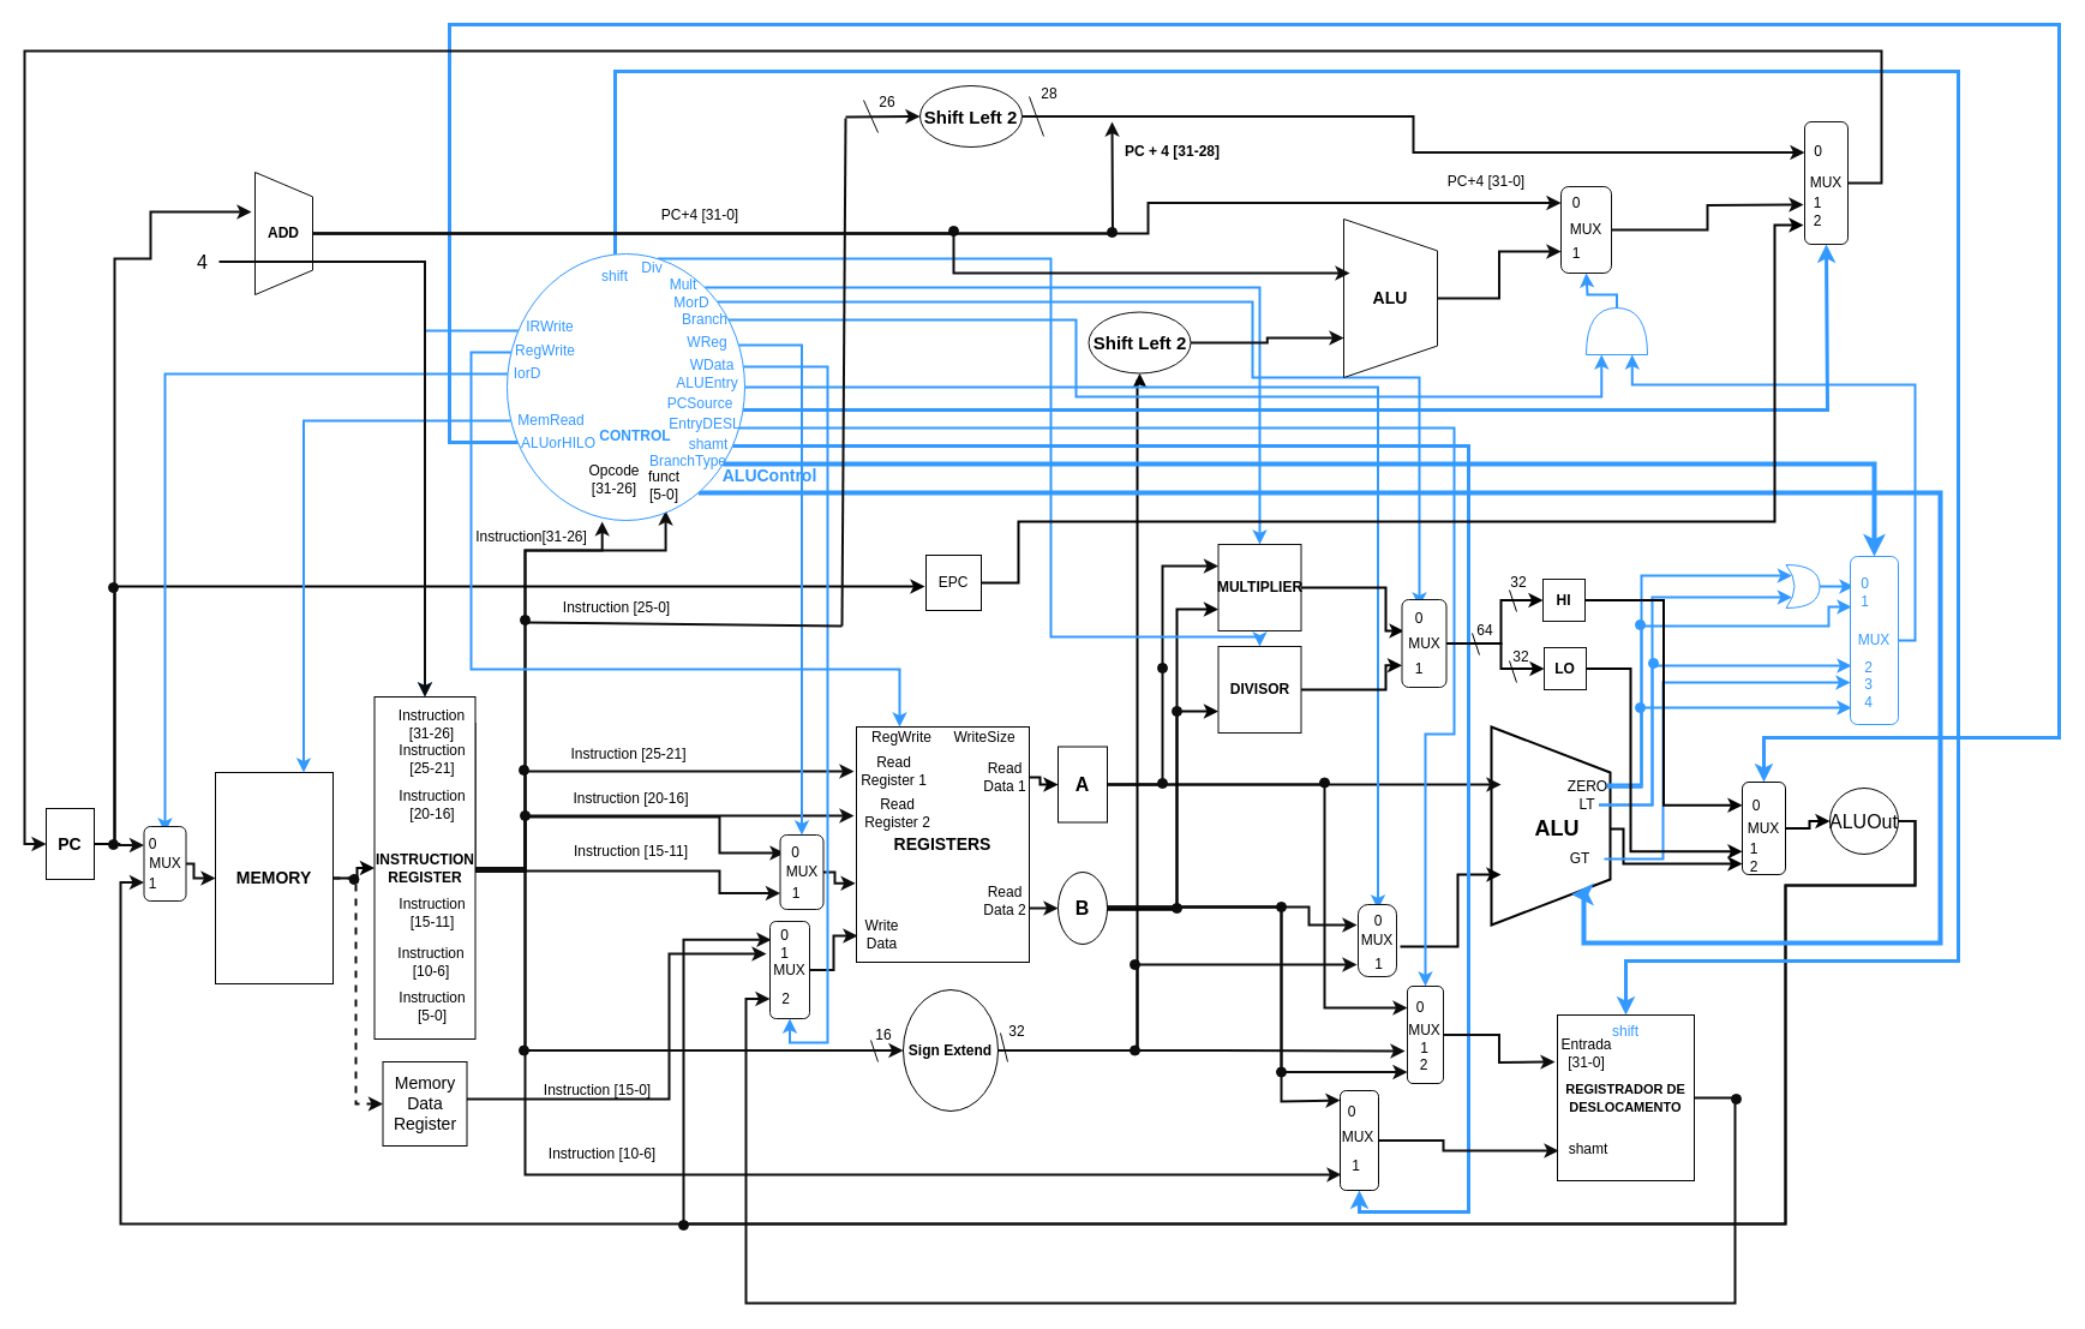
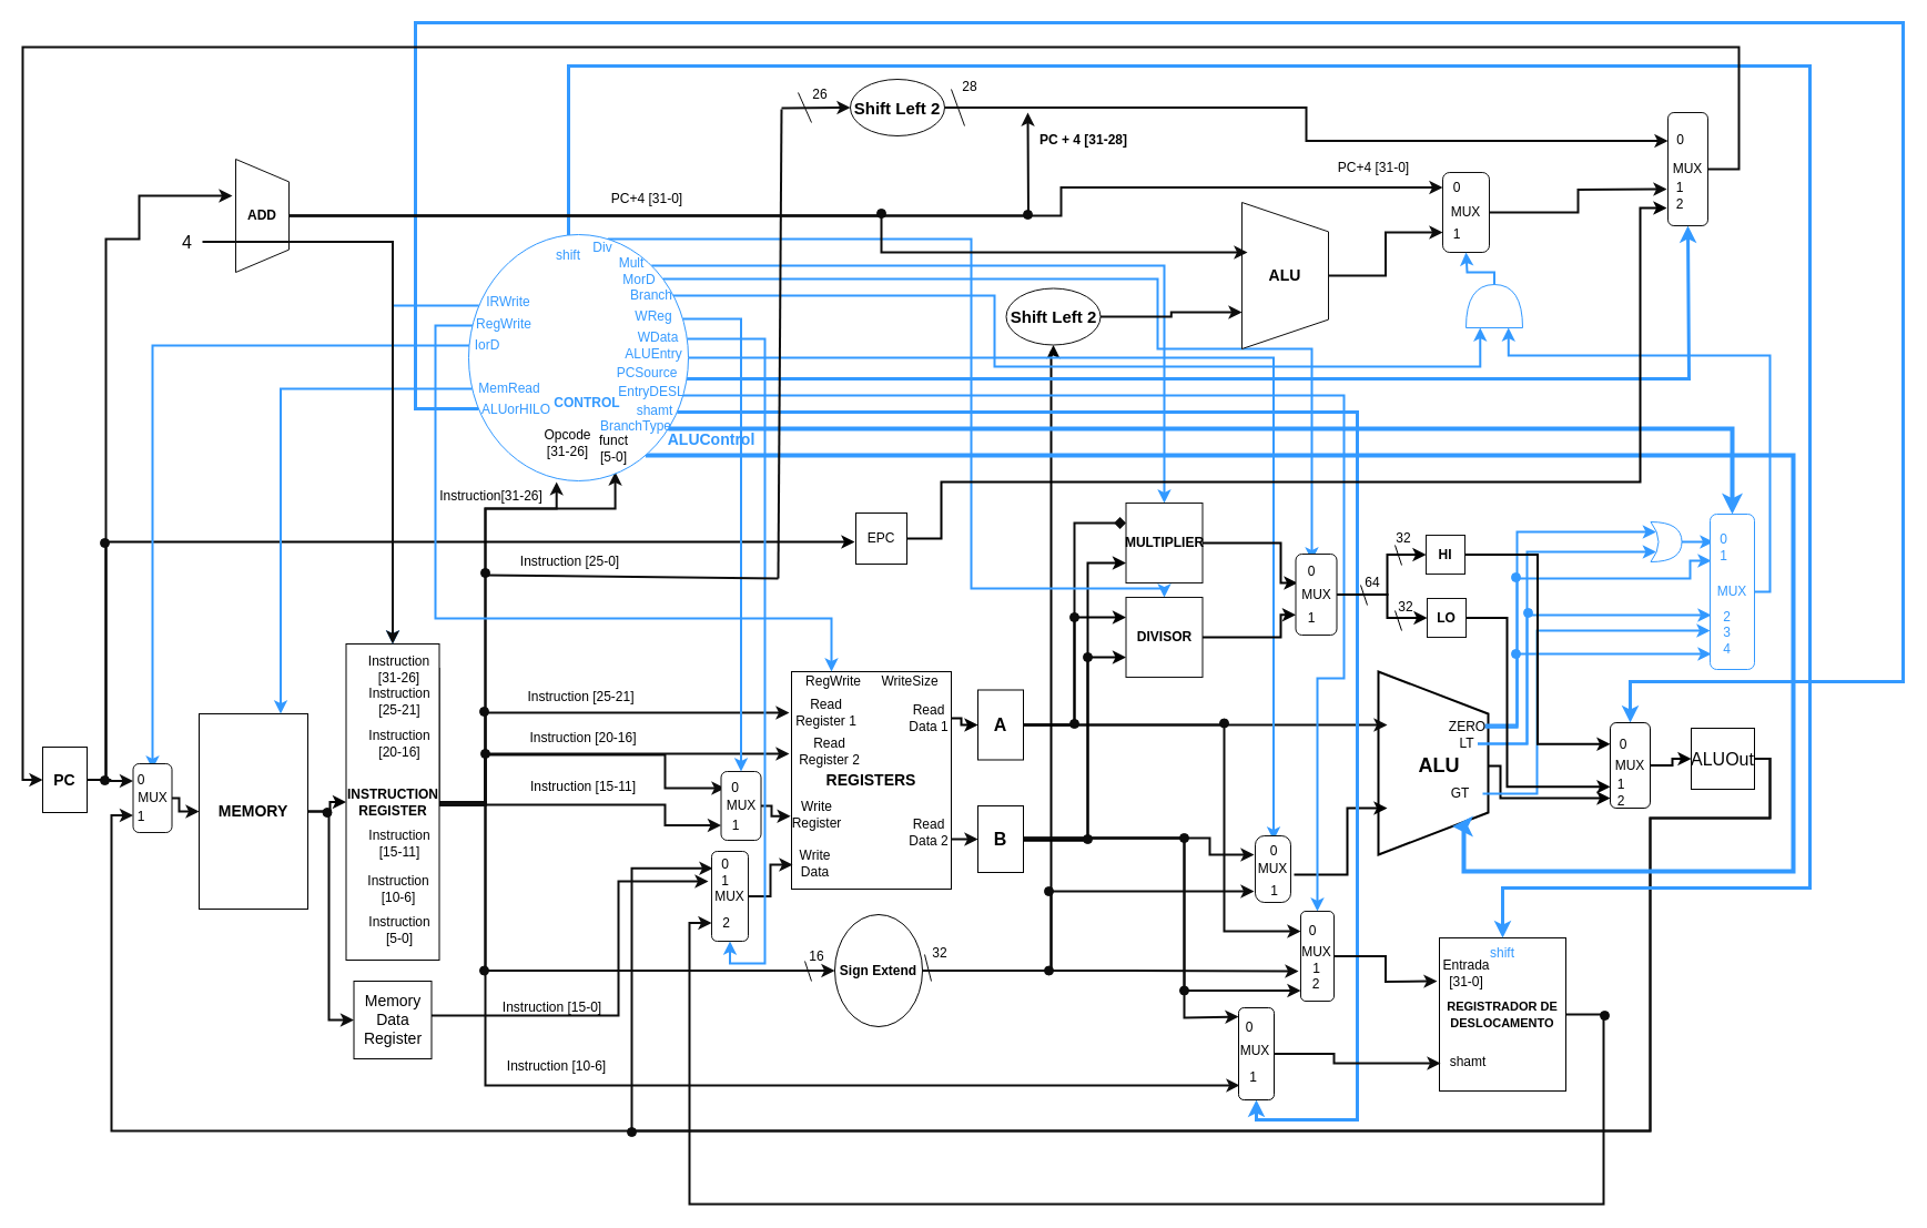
- <mxCell id="26" style="edgeStyle=orthogonalEdgeStyle;rounded=0;orthogonalLoop=1;jettySize=auto;html=1;entryX=0.25;entryY=1;entryDx=0;entryDy=0;strokeColor=#0D0D0D;strokeWidth=2;" parent="1" source="29" target="179" edge="1"><mxGeometry relative="1" as="geometry"><Array as="points"><mxPoint x="968" y="653" /><mxPoint x="968" y="471" /></Array></mxGeometry></mxCell>
+ <mxCell id="26" style="edgeStyle=orthogonalEdgeStyle;rounded=0;orthogonalLoop=1;jettySize=auto;html=1;entryX=0.25;entryY=1;entryDx=0;entryDy=0;strokeColor=#0D0D0D;strokeWidth=2;endArrow=diamond;" parent="1" source="29" target="179" edge="1"><mxGeometry relative="1" as="geometry"><Array as="points"><mxPoint x="968" y="653" /><mxPoint x="968" y="471" /></Array></mxGeometry></mxCell>
+ <mxCell id="27" style="edgeStyle=orthogonalEdgeStyle;rounded=0;orthogonalLoop=1;jettySize=auto;html=1;entryX=0.25;entryY=1;entryDx=0;entryDy=0;strokeWidth=2;" parent="1" source="29" target="181" edge="1"><mxGeometry relative="1" as="geometry"><Array as="points"><mxPoint x="968" y="653" /><mxPoint x="968" y="556" /></Array></mxGeometry></mxCell>
- <mxCell id="22" value="&lt;font style=&quot;font-size: 16px&quot;&gt;ALUOut&lt;/font&gt;" style="ellipse;whiteSpace=wrap;html=1;fillColor=#FFFFFF;fontSize=6;" parent="1" vertex="1"><mxGeometry x="1524" y="656" width="57" height="55" as="geometry" /></mxCell>
+ <mxCell id="22" value="&lt;font style=&quot;font-size: 16px&quot;&gt;ALUOut&lt;/font&gt;" style="rounded=0;whiteSpace=wrap;html=1;fillColor=#FFFFFF;fontSize=6;" parent="1" vertex="1"><mxGeometry x="1524" y="656" width="57" height="55" as="geometry" /></mxCell>
+ <mxCell id="93" value="Write Register" style="text;html=1;strokeColor=none;fillColor=none;align=center;verticalAlign=middle;whiteSpace=wrap;rounded=0;" parent="1" vertex="1"><mxGeometry x="716" y="723.5" width="40" height="20" as="geometry" /></mxCell>
- <mxCell id="34" value="&lt;font size=&quot;1&quot;&gt;&lt;b style=&quot;font-size: 16px&quot;&gt;B&lt;/b&gt;&lt;/font&gt;" style="ellipse;whiteSpace=wrap;html=1;fillColor=#FFFFFF;fontSize=6;direction=south;" parent="1" vertex="1"><mxGeometry x="881" y="726" width="41" height="60" as="geometry" /></mxCell>
+ <mxCell id="34" value="&lt;font size=&quot;1&quot;&gt;&lt;b style=&quot;font-size: 16px&quot;&gt;B&lt;/b&gt;&lt;/font&gt;" style="rounded=0;whiteSpace=wrap;html=1;fillColor=#FFFFFF;fontSize=6;direction=south;" parent="1" vertex="1"><mxGeometry x="881" y="726" width="41" height="60" as="geometry" /></mxCell>
- <mxCell id="3" style="edgeStyle=orthogonalEdgeStyle;rounded=0;orthogonalLoop=1;jettySize=auto;html=1;entryX=0;entryY=0.5;entryDx=0;entryDy=0;strokeColor=#0D0D0D;strokeWidth=2;dashed=1;" parent="1" source="4" target="15" edge="1"><mxGeometry relative="1" as="geometry"><Array as="points"><mxPoint x="296" y="731" /><mxPoint x="296" y="919" /></Array></mxGeometry></mxCell>
+ <mxCell id="3" style="edgeStyle=orthogonalEdgeStyle;rounded=0;orthogonalLoop=1;jettySize=auto;html=1;entryX=0;entryY=0.5;entryDx=0;entryDy=0;strokeColor=#0D0D0D;strokeWidth=2;" parent="1" source="4" target="15" edge="1"><mxGeometry relative="1" as="geometry"><Array as="points"><mxPoint x="296" y="731" /><mxPoint x="296" y="919" /></Array></mxGeometry></mxCell>
